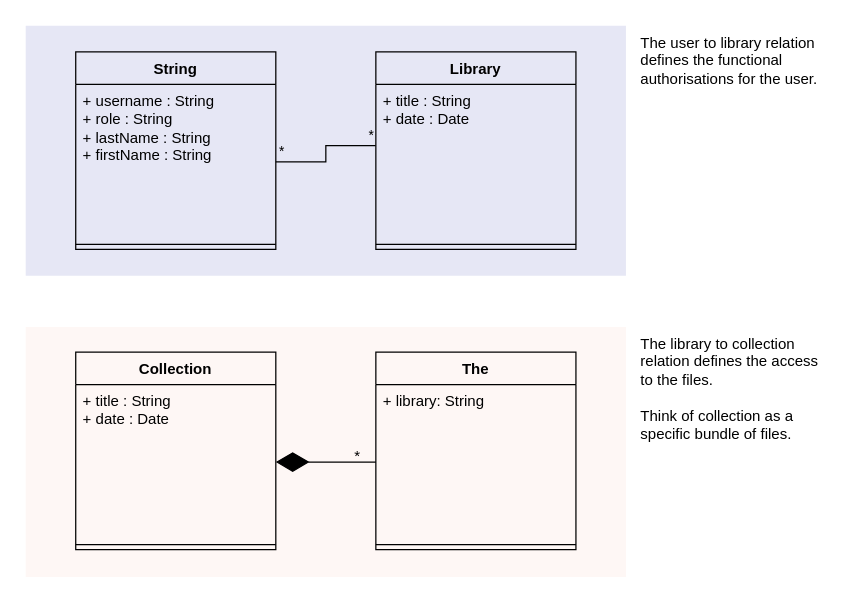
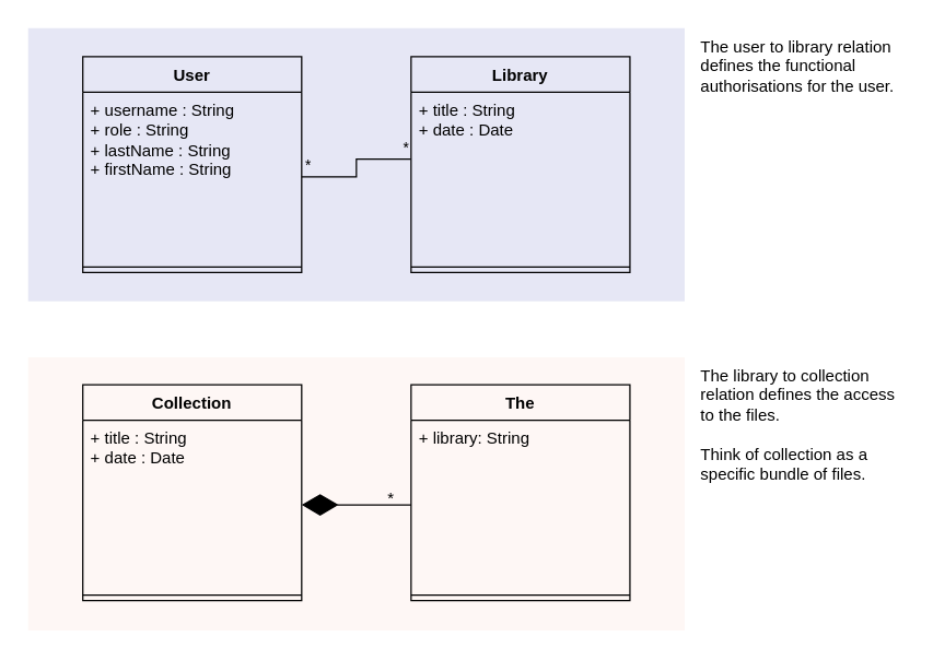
- <mxCell id="4" value="String" style="swimlane;fontStyle=1;align=center;verticalAlign=top;childLayout=stackLayout;horizontal=1;startSize=26;horizontalStack=0;resizeParent=1;resizeParentMax=0;resizeLast=0;collapsible=1;marginBottom=0;whiteSpace=wrap;html=1;fillColor=none;" vertex="1" parent="1"><mxGeometry x="60" y="41" width="160" height="158" as="geometry" /></mxCell>
+ <mxCell id="4" value="User" style="swimlane;fontStyle=1;align=center;verticalAlign=top;childLayout=stackLayout;horizontal=1;startSize=26;horizontalStack=0;resizeParent=1;resizeParentMax=0;resizeLast=0;collapsible=1;marginBottom=0;whiteSpace=wrap;html=1;fillColor=none;" vertex="1" parent="1"><mxGeometry x="60" y="41" width="160" height="158" as="geometry" /></mxCell>
